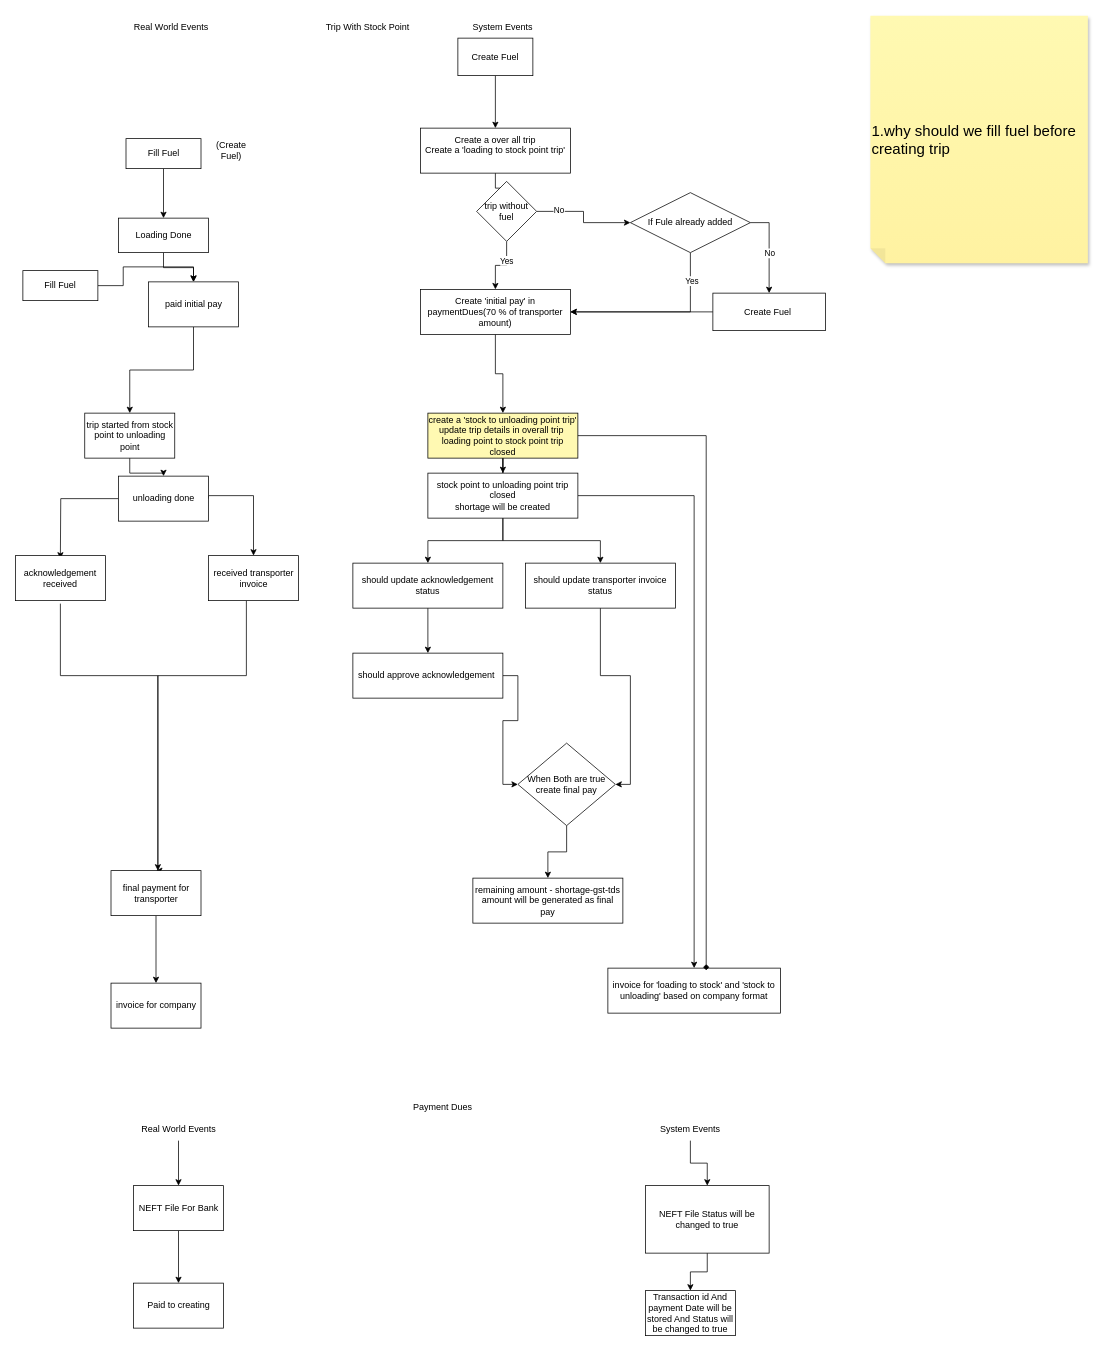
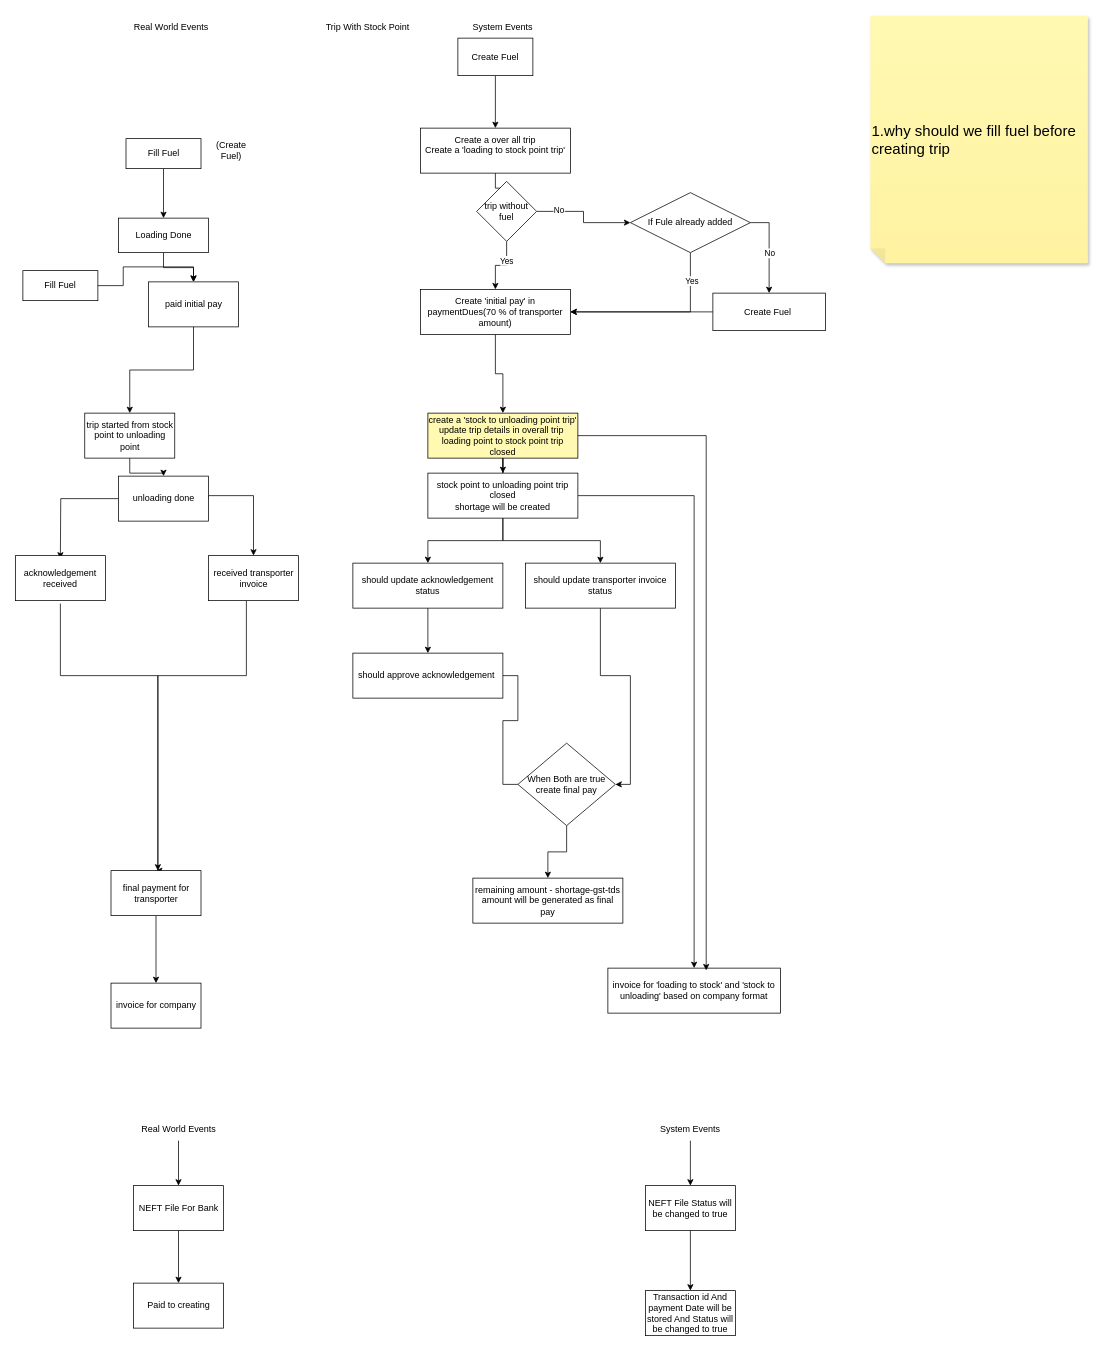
- <mxCell id="34" style="edgeStyle=orthogonalEdgeStyle;rounded=0;orthogonalLoop=1;jettySize=auto;html=1;entryX=0;entryY=0.5;entryDx=0;entryDy=0;" parent="1" source="35" target="58" edge="1"><mxGeometry relative="1" as="geometry" /></mxCell>
+ <mxCell id="34" style="edgeStyle=orthogonalEdgeStyle;rounded=0;orthogonalLoop=1;jettySize=auto;html=1;entryX=0;entryY=0.5;entryDx=0;entryDy=0;endArrow=none;" parent="1" source="35" target="58" edge="1"><mxGeometry relative="1" as="geometry" /></mxCell>
- <mxCell id="56" style="edgeStyle=orthogonalEdgeStyle;rounded=0;orthogonalLoop=1;jettySize=auto;html=1;entryX=0.57;entryY=0.05;entryDx=0;entryDy=0;entryPerimeter=0;endArrow=diamond;" parent="1" source="21" target="44" edge="1"><mxGeometry relative="1" as="geometry" /></mxCell>
+ <mxCell id="56" style="edgeStyle=orthogonalEdgeStyle;rounded=0;orthogonalLoop=1;jettySize=auto;html=1;entryX=0.57;entryY=0.05;entryDx=0;entryDy=0;entryPerimeter=0;" parent="1" source="21" target="44" edge="1"><mxGeometry relative="1" as="geometry" /></mxCell>
- <mxCell id="45" value="Payment Dues" style="text;html=1;align=center;verticalAlign=middle;whiteSpace=wrap;rounded=0;" parent="1" vertex="1"><mxGeometry x="530" y="1460" width="120" height="30" as="geometry" /></mxCell>
- <mxCell id="53" value="NEFT File Status will be changed to true" style="rounded=0;whiteSpace=wrap;html=1;" parent="1" vertex="1"><mxGeometry x="860" y="1580" width="165" height="90" as="geometry" /></mxCell>
+ <mxCell id="53" value="NEFT File Status will be changed to true" style="rounded=0;whiteSpace=wrap;html=1;" parent="1" vertex="1"><mxGeometry x="860" y="1580" width="120" height="60" as="geometry" /></mxCell>
